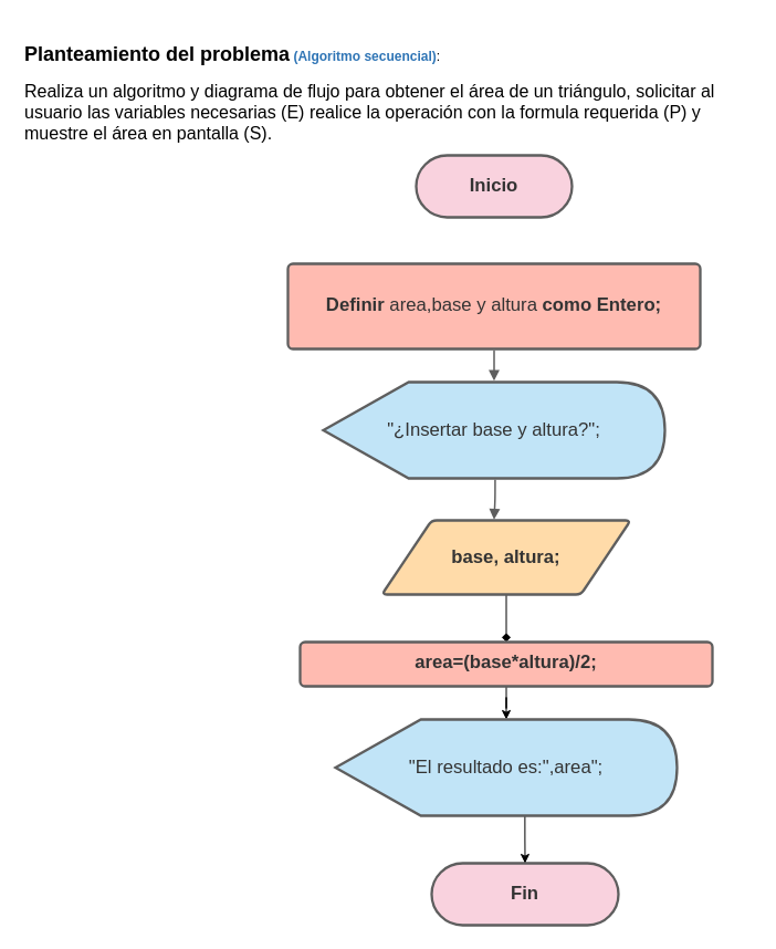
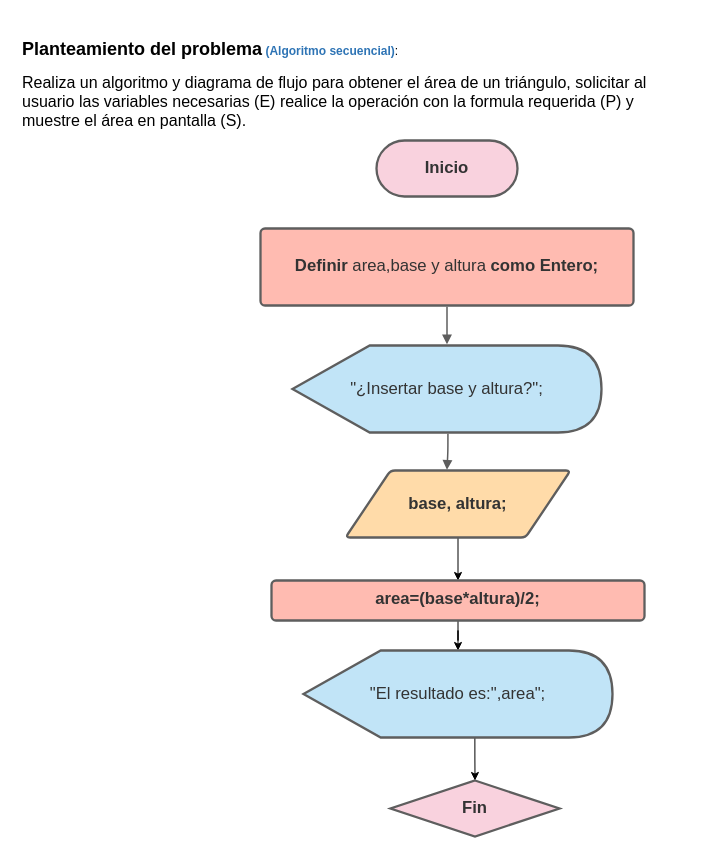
- <mxCell id="4" value="&lt;div style=&quot;display: flex ; justify-content: center ; text-align: center ; align-items: baseline ; font-size: 0 ; line-height: 1.25 ; margin-top: -2px&quot;&gt;&lt;span&gt;&lt;span style=&quot;font-size: 16.7px ; color: #333333 ; font-weight: bold&quot;&gt;Definir&lt;/span&gt;&lt;span style=&quot;font-size: 16.7px ; color: #333333&quot;&gt; area,base y altura&amp;nbsp;&lt;/span&gt;&lt;span style=&quot;font-size: 16.7px ; color: #333333 ; font-weight: bold&quot;&gt;como Entero;&lt;/span&gt;&lt;/span&gt;&lt;/div&gt;" style="html=1;overflow=block;blockSpacing=1;whiteSpace=wrap;;whiteSpace=wrap;fontSize=13;spacing=9;strokeColor=#5E5E5E;fillOpacity=100;rounded=1;absoluteArcSize=1;arcSize=9;fillColor=#ffbbb1;strokeWidth=2.3;" vertex="1" parent="1"><mxGeometry x="260" y="238" width="373" height="77" as="geometry" /></mxCell>
+ <mxCell id="4" value="&lt;div style=&quot;display: flex ; justify-content: center ; text-align: center ; align-items: baseline ; font-size: 0 ; line-height: 1.25 ; margin-top: -2px&quot;&gt;&lt;span&gt;&lt;span style=&quot;font-size: 16.7px ; color: #333333 ; font-weight: bold&quot;&gt;Definir&lt;/span&gt;&lt;span style=&quot;font-size: 16.7px ; color: #333333&quot;&gt; area,base y altura&amp;nbsp;&lt;/span&gt;&lt;span style=&quot;font-size: 16.7px ; color: #333333 ; font-weight: bold&quot;&gt;como Entero;&lt;/span&gt;&lt;/span&gt;&lt;/div&gt;" style="html=1;overflow=block;blockSpacing=1;whiteSpace=wrap;;whiteSpace=wrap;fontSize=13;spacing=9;strokeColor=#5E5E5E;fillOpacity=100;rounded=1;absoluteArcSize=1;arcSize=9;fillColor=#ffbbb1;strokeWidth=2.3;" vertex="1" parent="1"><mxGeometry x="260" y="228" width="373" height="77" as="geometry" /></mxCell>
- <mxCell id="9" style="edgeStyle=orthogonalEdgeStyle;rounded=0;orthogonalLoop=1;jettySize=auto;html=1;exitX=0.5;exitY=1;exitDx=0;exitDy=0;entryX=0.5;entryY=0;entryDx=0;entryDy=0;endArrow=diamond;" edge="1" parent="1" source="10" target="12"><mxGeometry relative="1" as="geometry" /></mxCell>
+ <mxCell id="9" style="edgeStyle=orthogonalEdgeStyle;rounded=0;orthogonalLoop=1;jettySize=auto;html=1;exitX=0.5;exitY=1;exitDx=0;exitDy=0;entryX=0.5;entryY=0;entryDx=0;entryDy=0;" edge="1" parent="1" source="10" target="12"><mxGeometry relative="1" as="geometry" /></mxCell>
- <mxCell id="7" value="Fin" style="html=1;overflow=block;blockSpacing=1;whiteSpace=wrap;rounded=1;arcSize=50;whiteSpace=wrap;fontSize=16.7;fontColor=#333333;fontStyle=1;align=center;spacing=3.8;strokeColor=#5E5E5E;fillOpacity=100;fillColor=#f9d2de;strokeWidth=2.3;" vertex="1" parent="1"><mxGeometry x="390" y="780" width="169" height="56" as="geometry" /></mxCell>
+ <mxCell id="7" value="Fin" style="rhombus;html=1;overflow=block;blockSpacing=1;whiteSpace=wrap;arcSize=50;whiteSpace=wrap;fontSize=16.7;fontColor=#333333;fontStyle=1;align=center;spacing=3.8;strokeColor=#5E5E5E;fillOpacity=100;fillColor=#f9d2de;strokeWidth=2.3;" vertex="1" parent="1"><mxGeometry x="390" y="780" width="169" height="56" as="geometry" /></mxCell>
